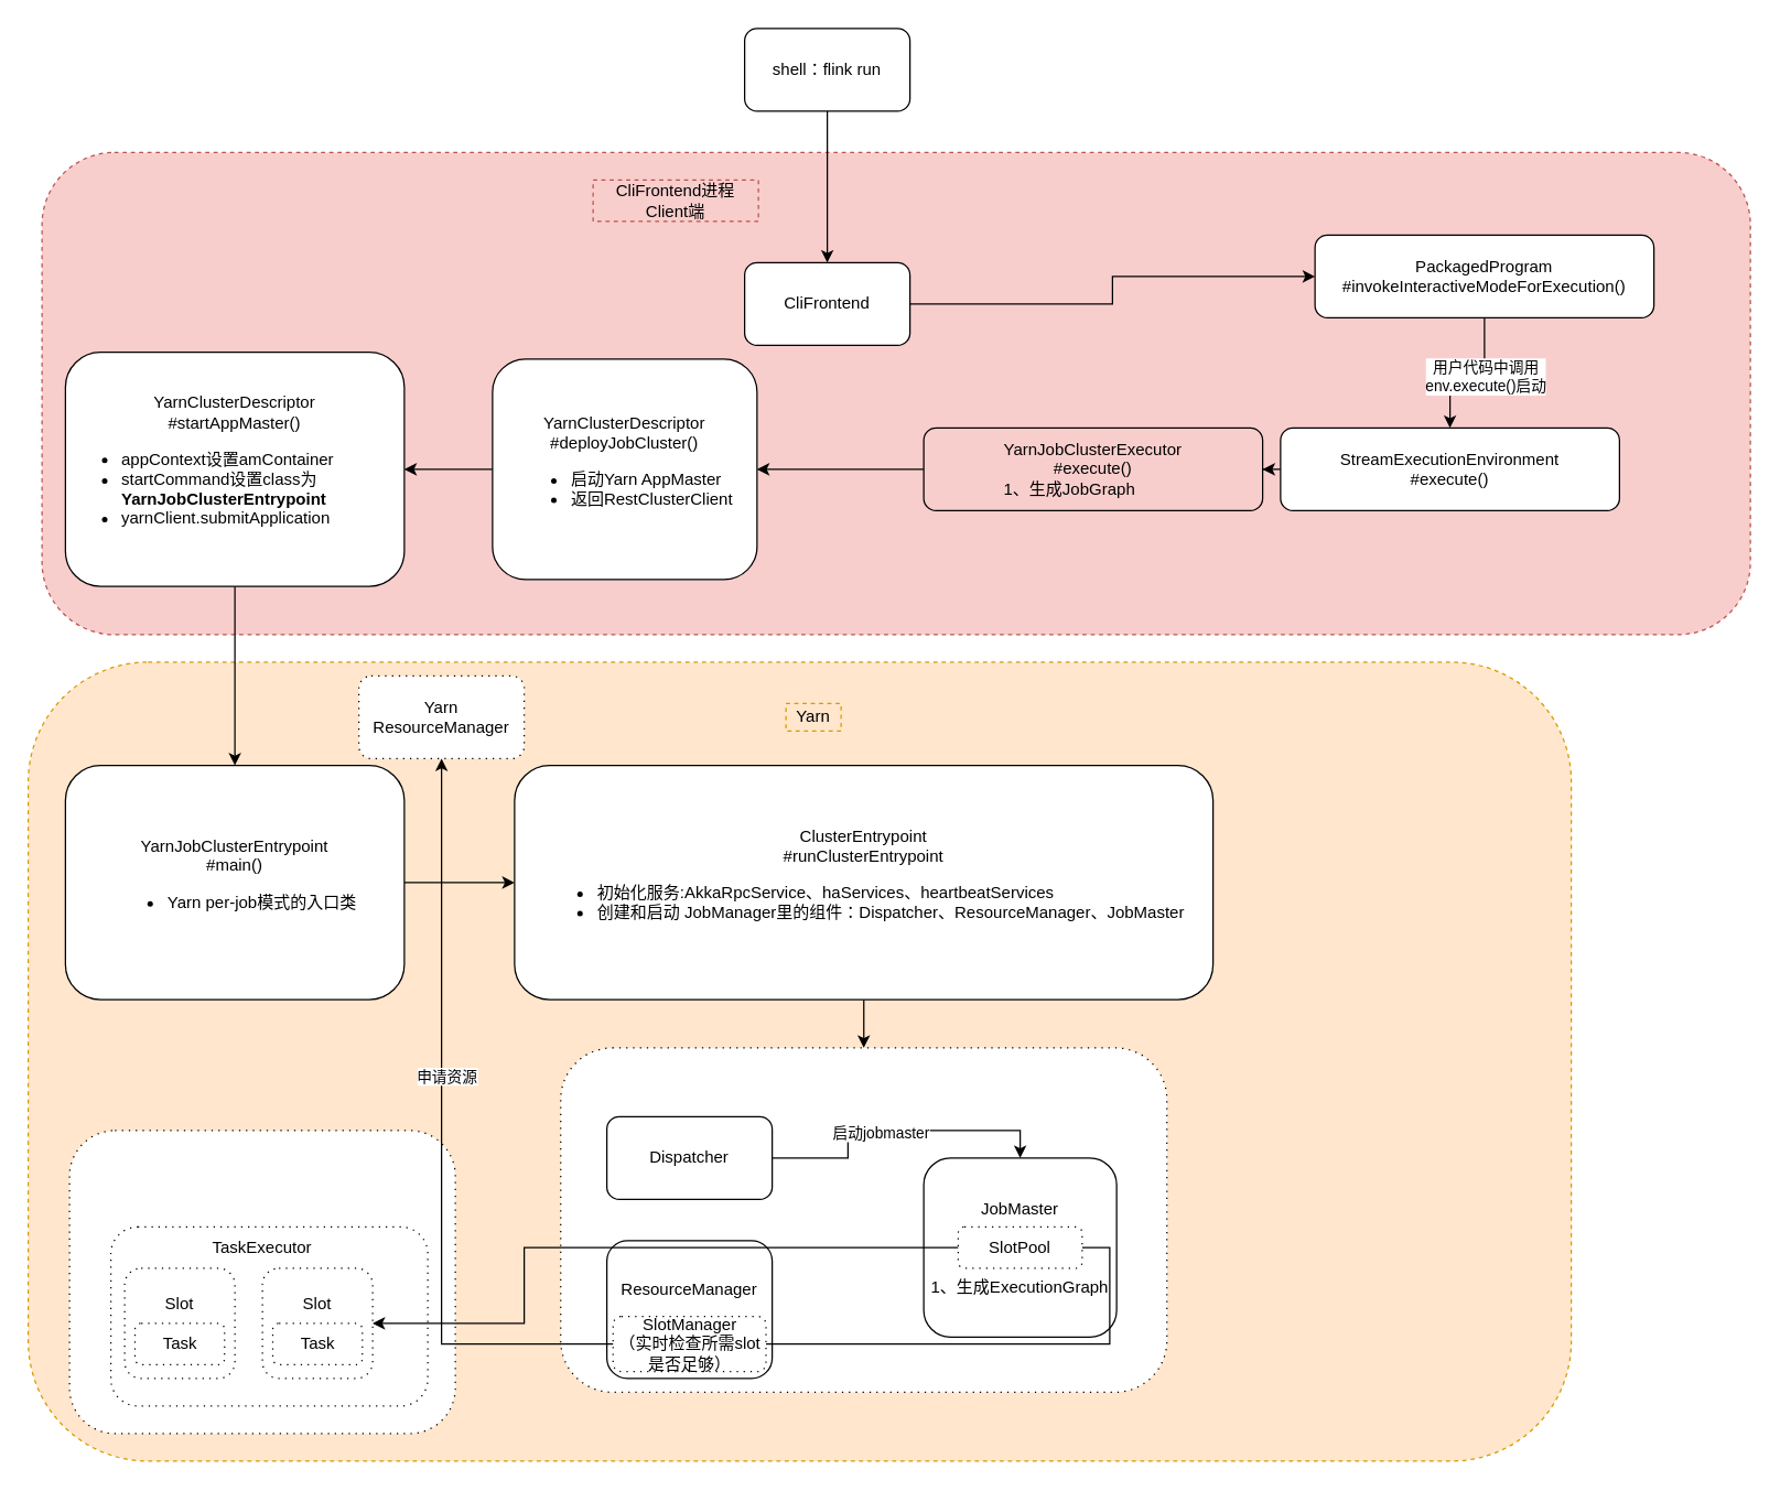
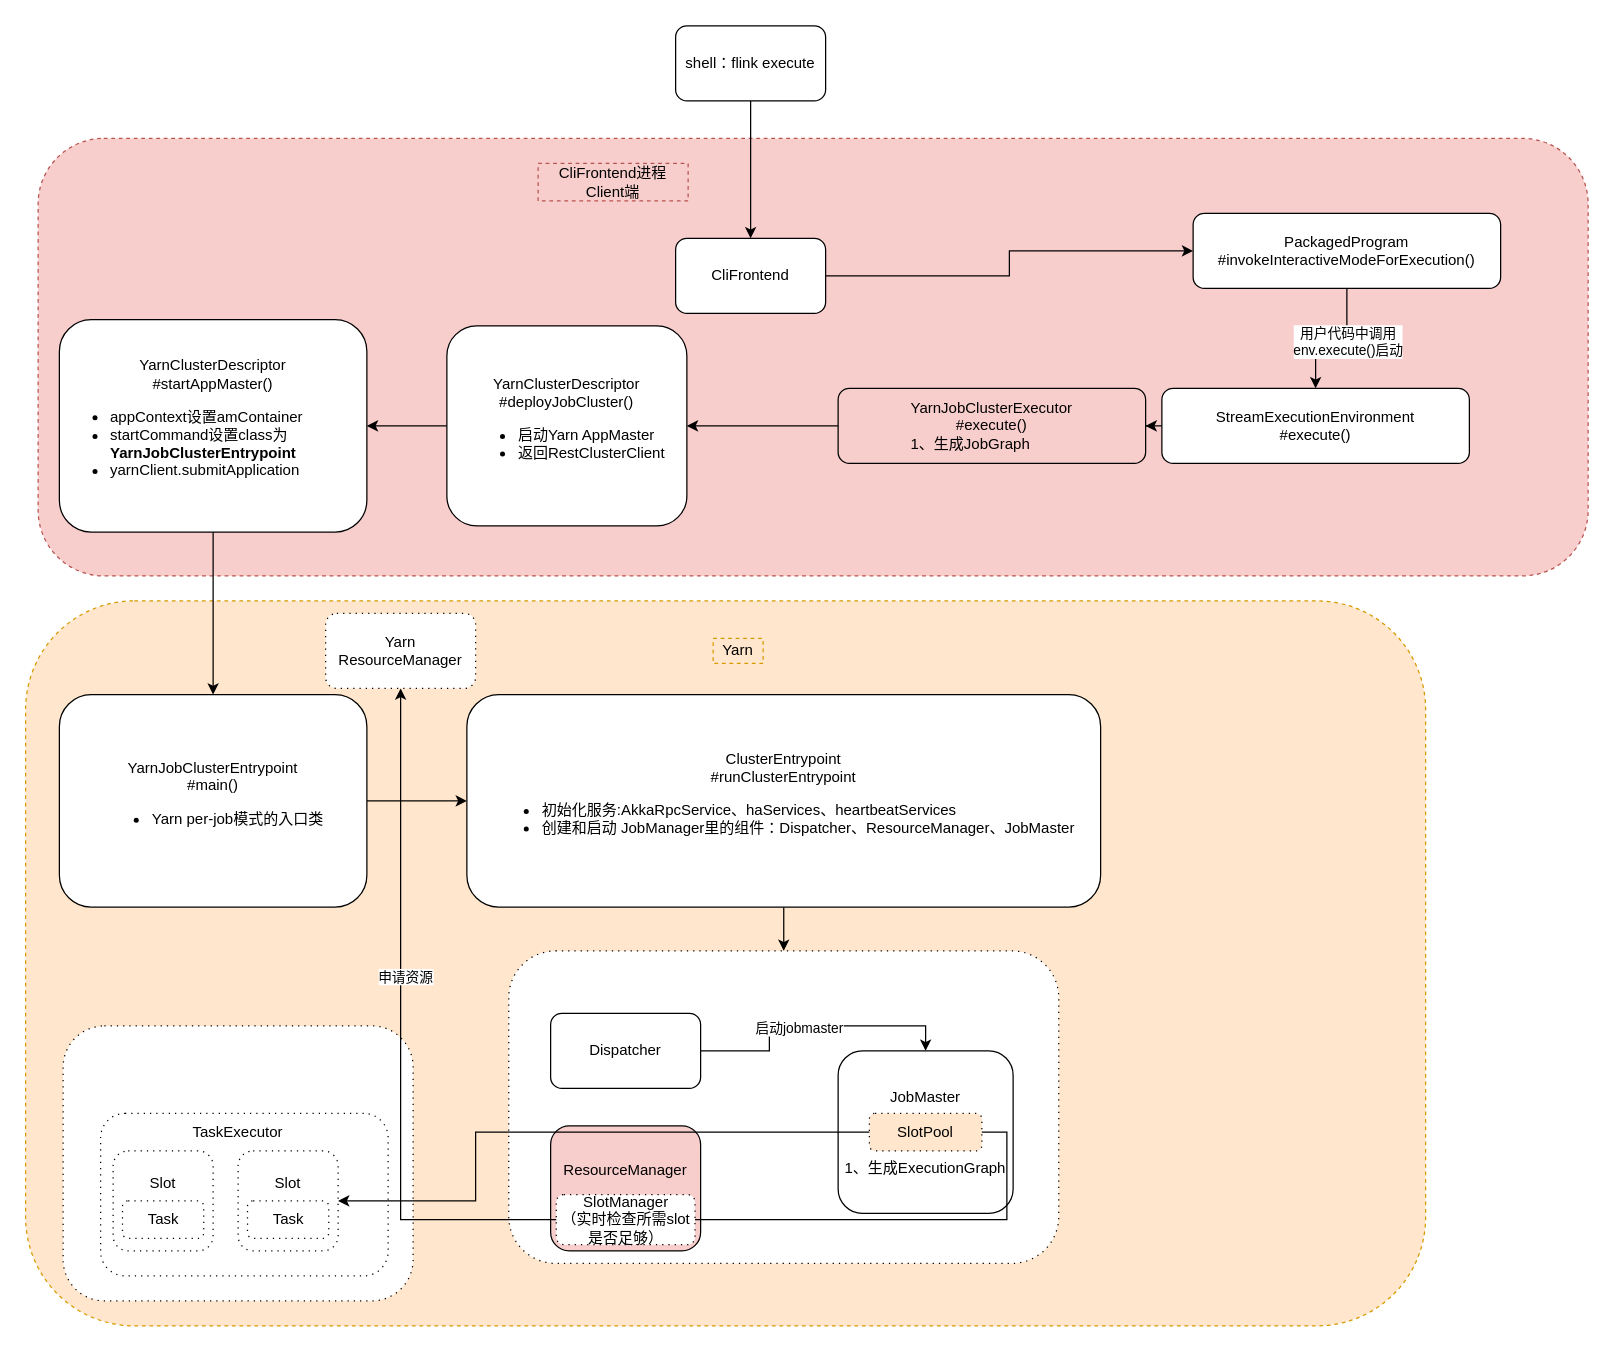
- <mxCell id="5" value="shell：flink run" style="rounded=1;whiteSpace=wrap;html=1;" parent="1" vertex="1"><mxGeometry x="540" y="20" width="120" height="60" as="geometry" /></mxCell>
+ <mxCell id="5" value="shell：flink execute" style="rounded=1;whiteSpace=wrap;html=1;" parent="1" vertex="1"><mxGeometry x="540" y="20" width="120" height="60" as="geometry" /></mxCell>
- <mxCell id="33" value="SlotPool" style="rounded=1;whiteSpace=wrap;html=1;dashed=1;dashPattern=1 4;" parent="1" vertex="1"><mxGeometry x="695" y="890" width="90" height="30" as="geometry" /></mxCell>
+ <mxCell id="33" value="SlotPool" style="rounded=1;whiteSpace=wrap;html=1;dashed=1;dashPattern=1 4;fillColor=#ffe6cc;" parent="1" vertex="1"><mxGeometry x="695" y="890" width="90" height="30" as="geometry" /></mxCell>
- <mxCell id="29" value="ResourceManager&lt;br&gt;&lt;br&gt;&lt;br&gt;" style="rounded=1;whiteSpace=wrap;html=1;" parent="1" vertex="1"><mxGeometry x="440" y="900" width="120" height="100" as="geometry" /></mxCell>
+ <mxCell id="29" value="ResourceManager&lt;br&gt;&lt;br&gt;&lt;br&gt;" style="rounded=1;whiteSpace=wrap;html=1;fillColor=#f8cecc;" parent="1" vertex="1"><mxGeometry x="440" y="900" width="120" height="100" as="geometry" /></mxCell>
